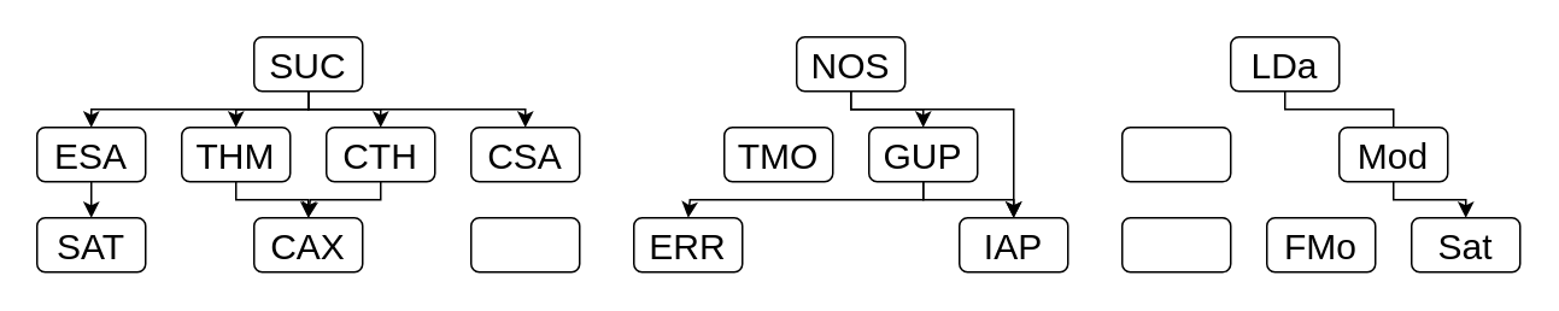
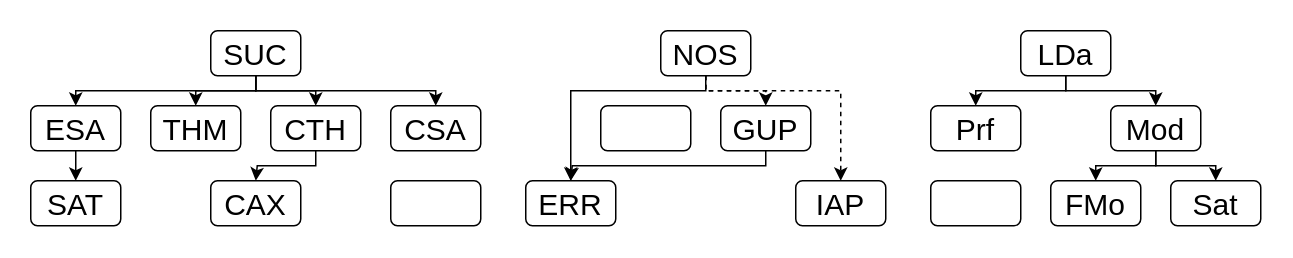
+ <mxCell id="50" style="edgeStyle=orthogonalEdgeStyle;rounded=0;orthogonalLoop=1;jettySize=auto;html=1;exitX=0.5;exitY=1;exitDx=0;exitDy=0;entryX=0.5;entryY=0;entryDx=0;entryDy=0;" edge="1" parent="1" source="34" target="44"><mxGeometry relative="1" as="geometry"><Array as="points"><mxPoint x="470" y="60" /><mxPoint x="380" y="60" /></Array></mxGeometry></mxCell>
- <mxCell id="49" style="edgeStyle=orthogonalEdgeStyle;rounded=0;orthogonalLoop=1;jettySize=auto;html=1;exitX=0.5;exitY=1;exitDx=0;exitDy=0;entryX=0.5;entryY=0;entryDx=0;entryDy=0;" edge="1" parent="1" source="34" target="37"><mxGeometry relative="1" as="geometry"><Array as="points"><mxPoint x="470" y="60" /><mxPoint x="560" y="60" /></Array></mxGeometry></mxCell>
+ <mxCell id="49" style="edgeStyle=orthogonalEdgeStyle;rounded=0;orthogonalLoop=1;jettySize=auto;html=1;exitX=0.5;exitY=1;exitDx=0;exitDy=0;entryX=0.5;entryY=0;entryDx=0;entryDy=0;dashed=1;" edge="1" parent="1" source="34" target="37"><mxGeometry relative="1" as="geometry"><Array as="points"><mxPoint x="470" y="60" /><mxPoint x="560" y="60" /></Array></mxGeometry></mxCell>
+ <mxCell id="69" style="edgeStyle=orthogonalEdgeStyle;rounded=0;orthogonalLoop=1;jettySize=auto;html=1;exitX=0.5;exitY=1;exitDx=0;exitDy=0;entryX=0.5;entryY=0;entryDx=0;entryDy=0;" edge="1" parent="1" source="57" target="54"><mxGeometry relative="1" as="geometry"><Array as="points"><mxPoint x="710" y="60" /><mxPoint x="650" y="60" /></Array></mxGeometry></mxCell>
- <mxCell id="70" style="edgeStyle=orthogonalEdgeStyle;rounded=0;orthogonalLoop=1;jettySize=auto;html=1;exitX=0.5;exitY=1;exitDx=0;exitDy=0;entryX=0.5;entryY=0;entryDx=0;entryDy=0;endArrow=none;" edge="1" parent="1" source="57" target="68"><mxGeometry relative="1" as="geometry"><Array as="points"><mxPoint x="710" y="60" /><mxPoint x="770" y="60" /></Array></mxGeometry></mxCell>
+ <mxCell id="70" style="edgeStyle=orthogonalEdgeStyle;rounded=0;orthogonalLoop=1;jettySize=auto;html=1;exitX=0.5;exitY=1;exitDx=0;exitDy=0;entryX=0.5;entryY=0;entryDx=0;entryDy=0;" edge="1" parent="1" source="57" target="68"><mxGeometry relative="1" as="geometry"><Array as="points"><mxPoint x="710" y="60" /><mxPoint x="770" y="60" /></Array></mxGeometry></mxCell>
- <mxCell id="48" style="edgeStyle=orthogonalEdgeStyle;rounded=0;orthogonalLoop=1;jettySize=auto;html=1;exitX=0.5;exitY=1;exitDx=0;exitDy=0;entryX=0.5;entryY=0;entryDx=0;entryDy=0;" edge="1" parent="1" source="34" target="41"><mxGeometry relative="1" as="geometry"><Array as="points"><mxPoint x="470" y="60" /><mxPoint x="510" y="60" /></Array></mxGeometry></mxCell>
+ <mxCell id="48" style="edgeStyle=orthogonalEdgeStyle;rounded=0;orthogonalLoop=1;jettySize=auto;html=1;exitX=0.5;exitY=1;exitDx=0;exitDy=0;entryX=0.5;entryY=0;entryDx=0;entryDy=0;dashed=1;" edge="1" parent="1" source="34" target="41"><mxGeometry relative="1" as="geometry"><Array as="points"><mxPoint x="470" y="60" /><mxPoint x="510" y="60" /></Array></mxGeometry></mxCell>
- <mxCell id="47" value="&lt;font style=&quot;font-size: 20px;&quot;&gt;TMO&lt;/font&gt;" style="text;html=1;strokeColor=none;fillColor=none;align=center;verticalAlign=middle;whiteSpace=wrap;rounded=0;" vertex="1" parent="45"><mxGeometry width="60" height="30" as="geometry" /></mxCell>
+ <mxCell id="54" value="&lt;font style=&quot;font-size: 20px;&quot;&gt;Prf&lt;/font&gt;" style="text;html=1;strokeColor=none;fillColor=none;align=center;verticalAlign=middle;whiteSpace=wrap;rounded=0;" vertex="1" parent="52"><mxGeometry width="60" height="30" as="geometry" /></mxCell>
- <mxCell id="27" style="edgeStyle=orthogonalEdgeStyle;rounded=0;orthogonalLoop=1;jettySize=auto;html=1;exitX=0.5;exitY=1;exitDx=0;exitDy=0;entryX=0.5;entryY=0;entryDx=0;entryDy=0;" parent="1" source="7" target="13" edge="1"><mxGeometry relative="1" as="geometry"><Array as="points"><mxPoint x="130" y="110" /><mxPoint x="170" y="110" /></Array></mxGeometry></mxCell>
- <mxCell id="51" style="edgeStyle=orthogonalEdgeStyle;rounded=0;orthogonalLoop=1;jettySize=auto;html=1;exitX=0.5;exitY=1;exitDx=0;exitDy=0;entryX=0.5;entryY=0;entryDx=0;entryDy=0;" edge="1" parent="1" source="41" target="37"><mxGeometry relative="1" as="geometry"><Array as="points"><mxPoint x="510" y="110" /><mxPoint x="560" y="110" /></Array></mxGeometry></mxCell>
+ <mxCell id="71" style="edgeStyle=orthogonalEdgeStyle;rounded=0;orthogonalLoop=1;jettySize=auto;html=1;exitX=0.5;exitY=1;exitDx=0;exitDy=0;entryX=0.5;entryY=0;entryDx=0;entryDy=0;" edge="1" parent="1" source="68" target="63"><mxGeometry relative="1" as="geometry"><Array as="points"><mxPoint x="770" y="110" /><mxPoint x="730" y="110" /></Array></mxGeometry></mxCell>
